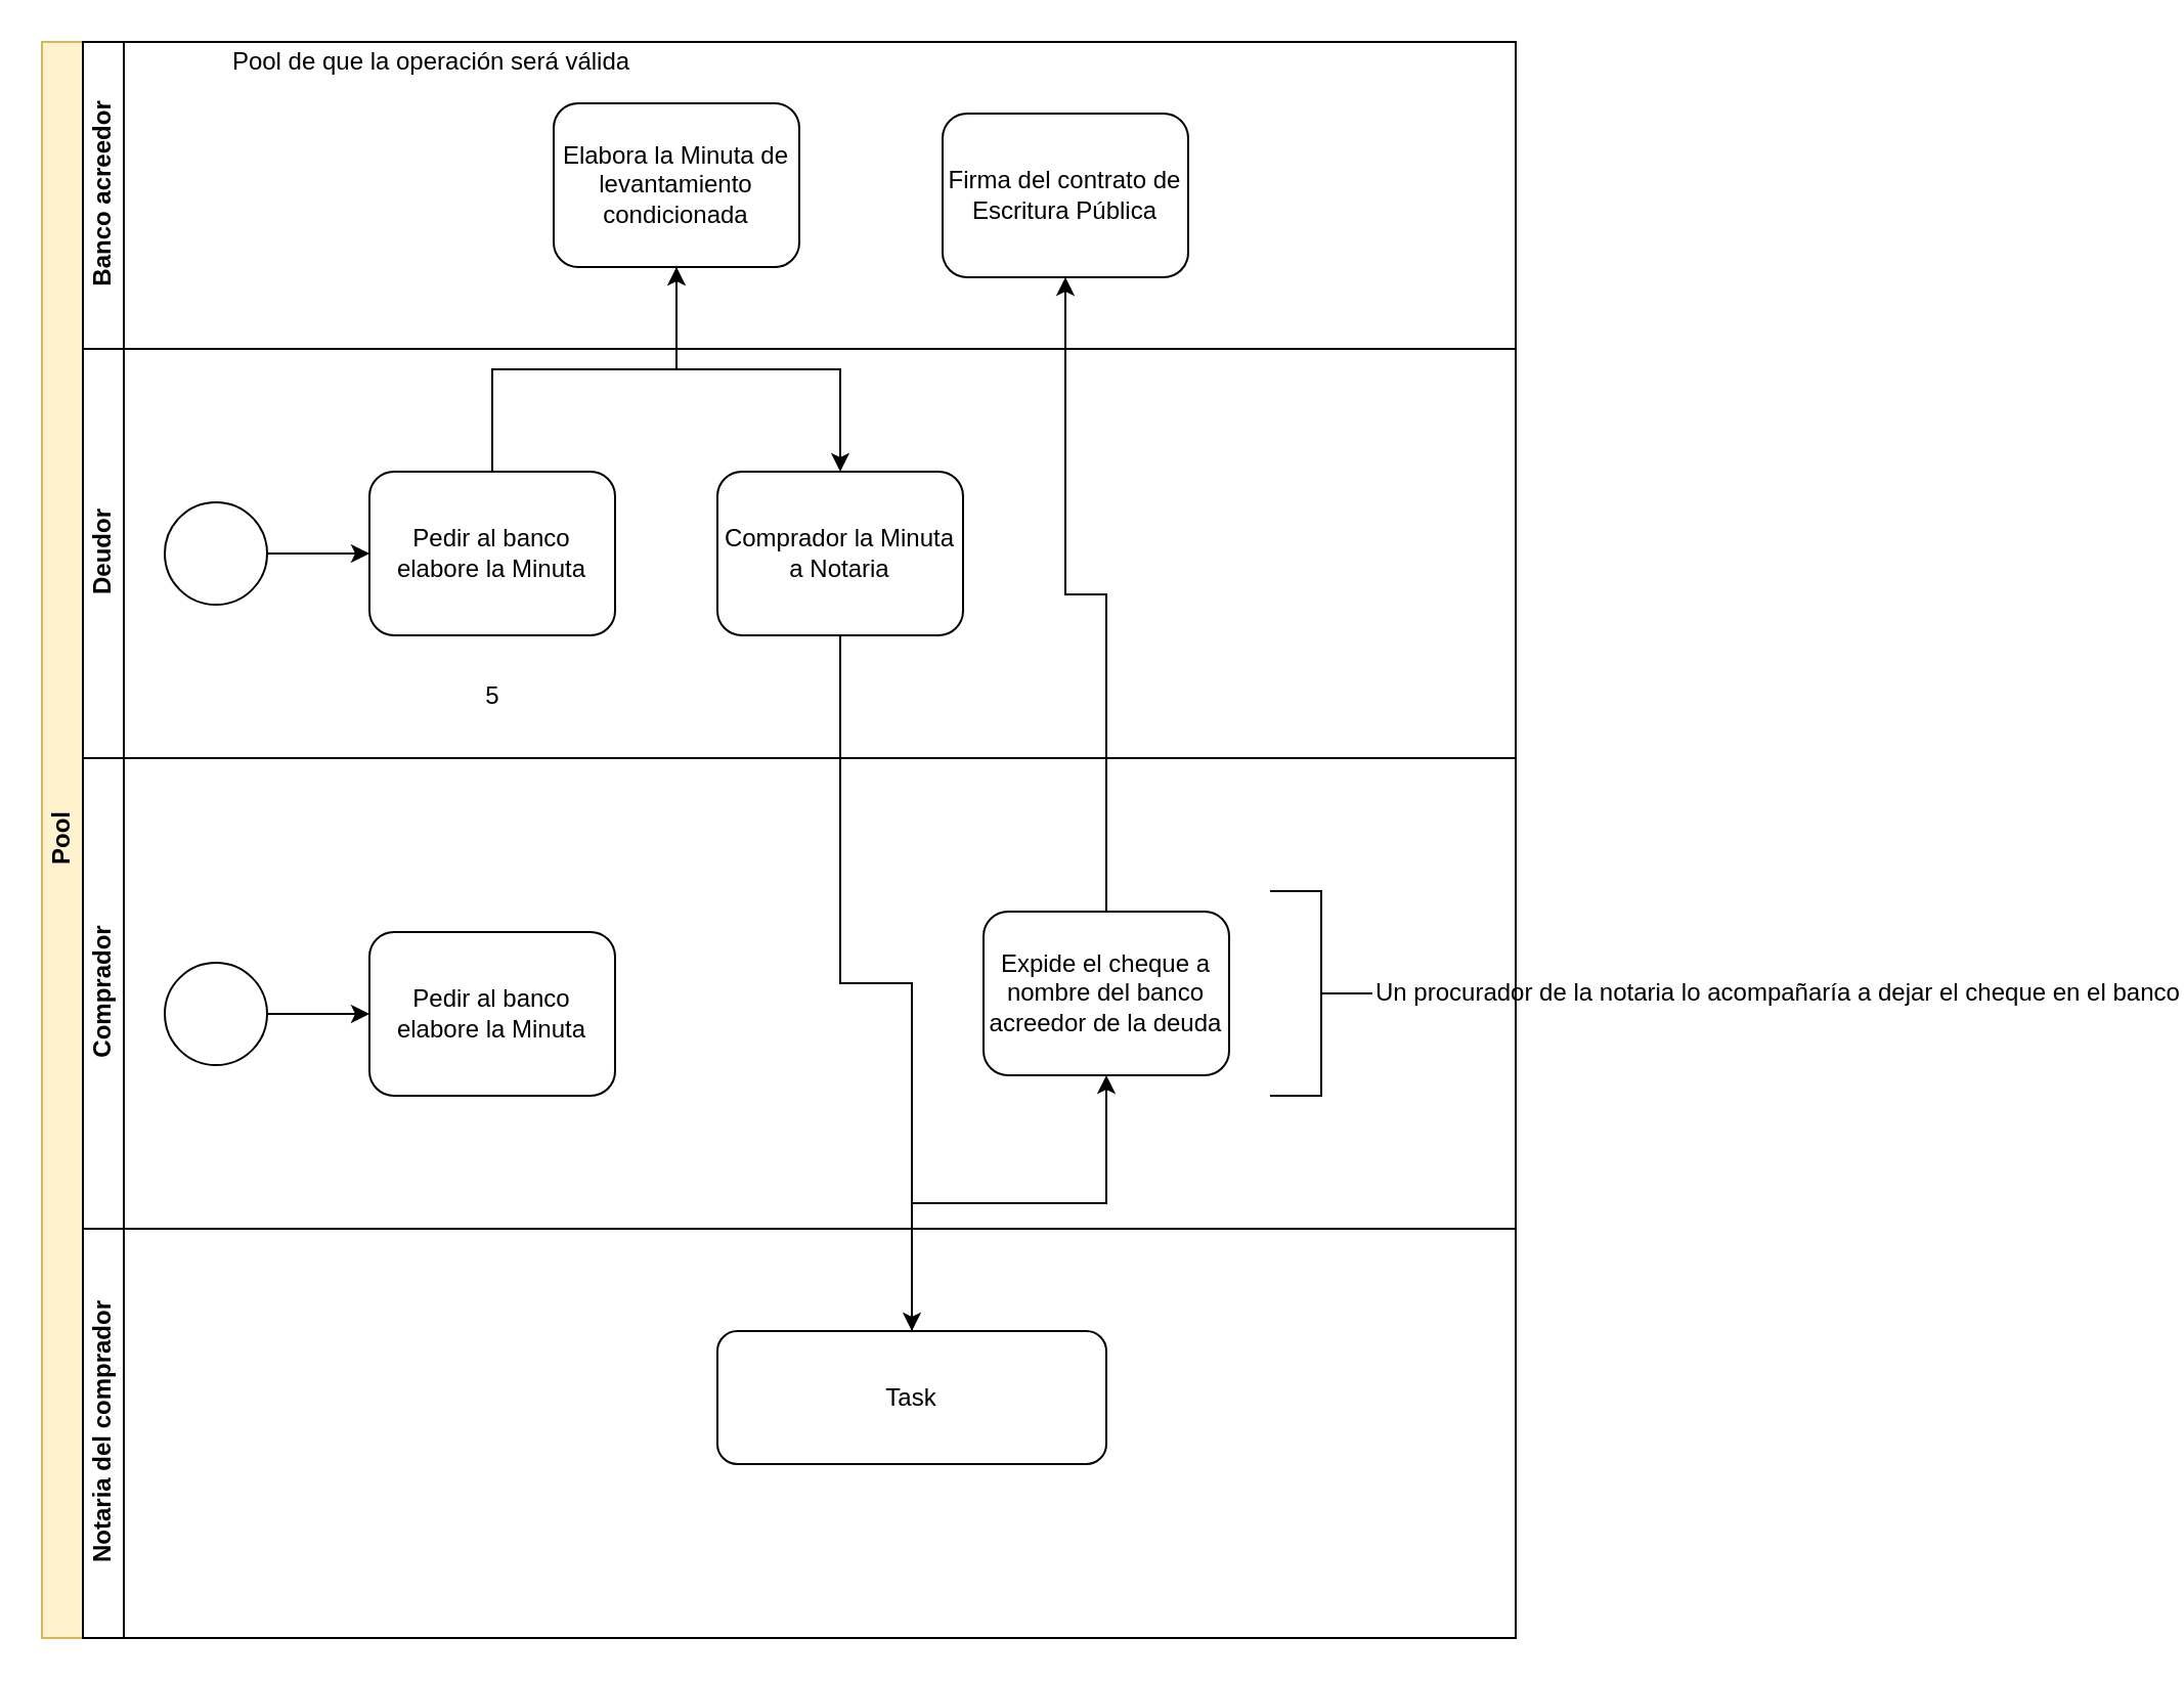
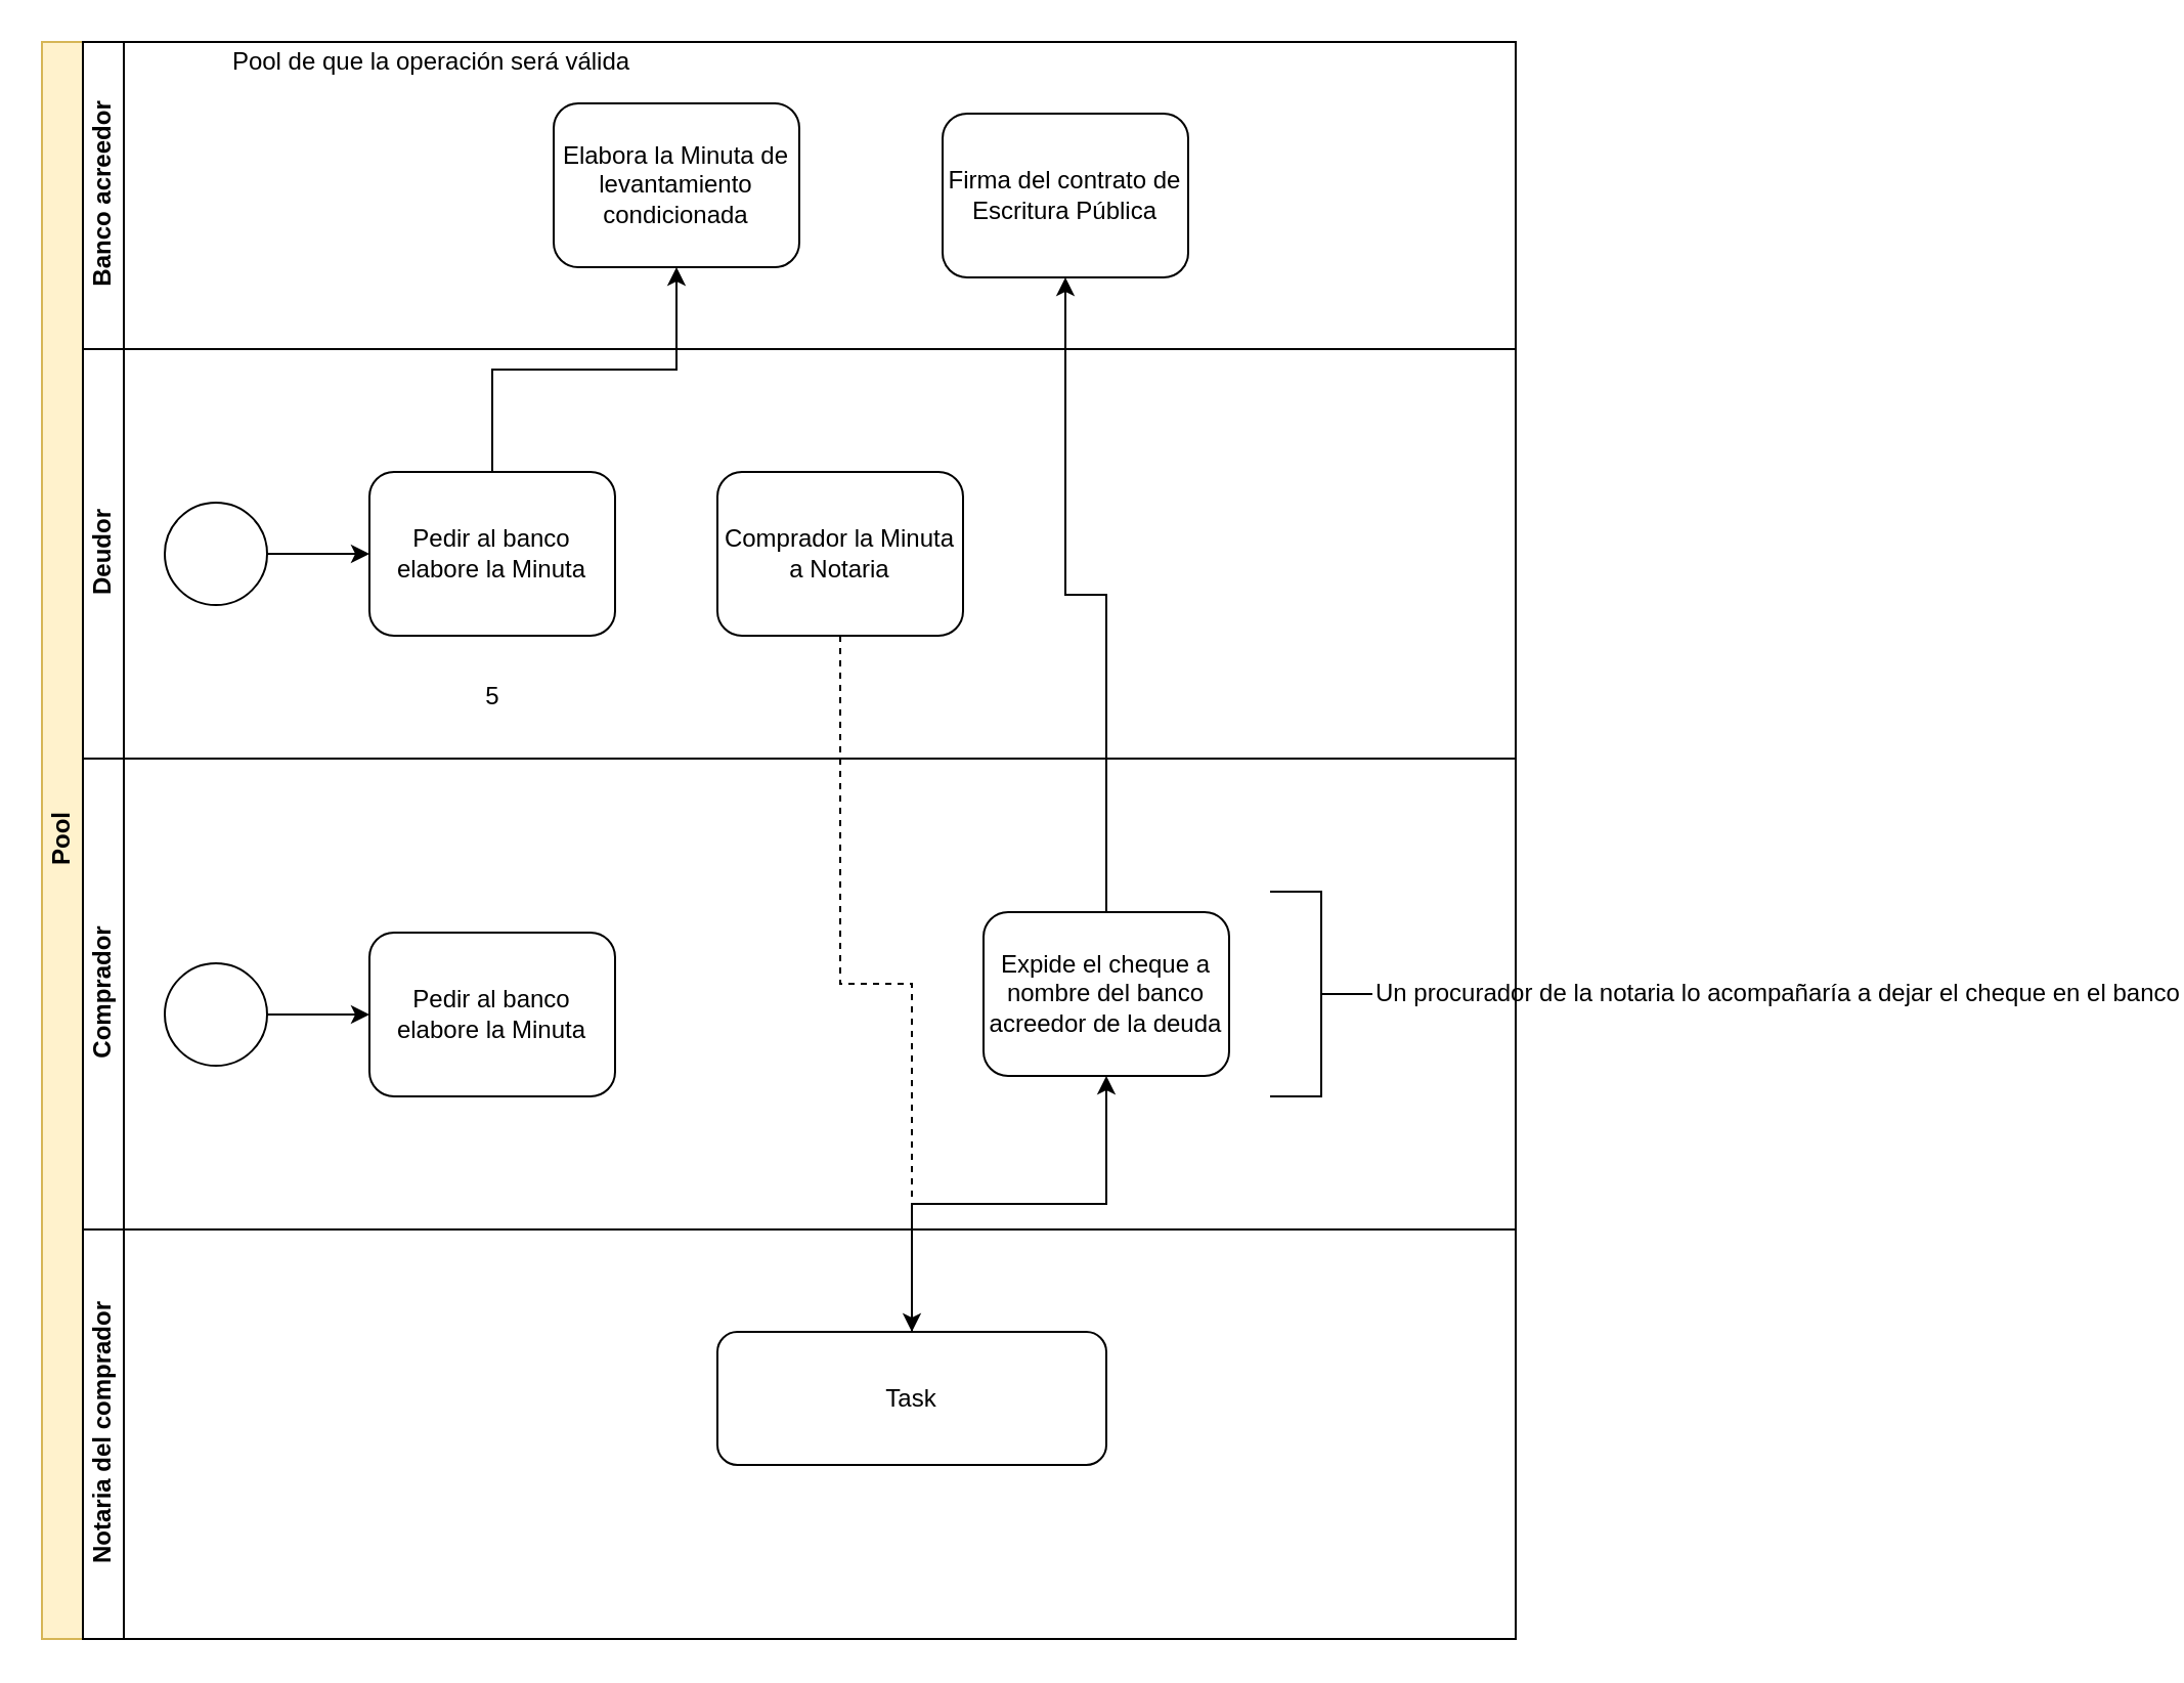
- <mxCell id="21" style="edgeStyle=orthogonalEdgeStyle;rounded=0;orthogonalLoop=1;jettySize=auto;html=1;entryX=0.5;entryY=0;entryDx=0;entryDy=0;" edge="1" parent="2" source="5" target="11"><mxGeometry relative="1" as="geometry" /></mxCell>
- <mxCell id="22" style="edgeStyle=orthogonalEdgeStyle;rounded=0;orthogonalLoop=1;jettySize=auto;html=1;" edge="1" parent="2" source="11" target="20"><mxGeometry relative="1" as="geometry"><mxPoint x="390" y="670" as="targetPoint" /></mxGeometry></mxCell>
+ <mxCell id="22" style="edgeStyle=orthogonalEdgeStyle;rounded=0;orthogonalLoop=1;jettySize=auto;html=1;dashed=1;" edge="1" parent="2" source="11" target="20"><mxGeometry relative="1" as="geometry"><mxPoint x="390" y="670" as="targetPoint" /></mxGeometry></mxCell>
